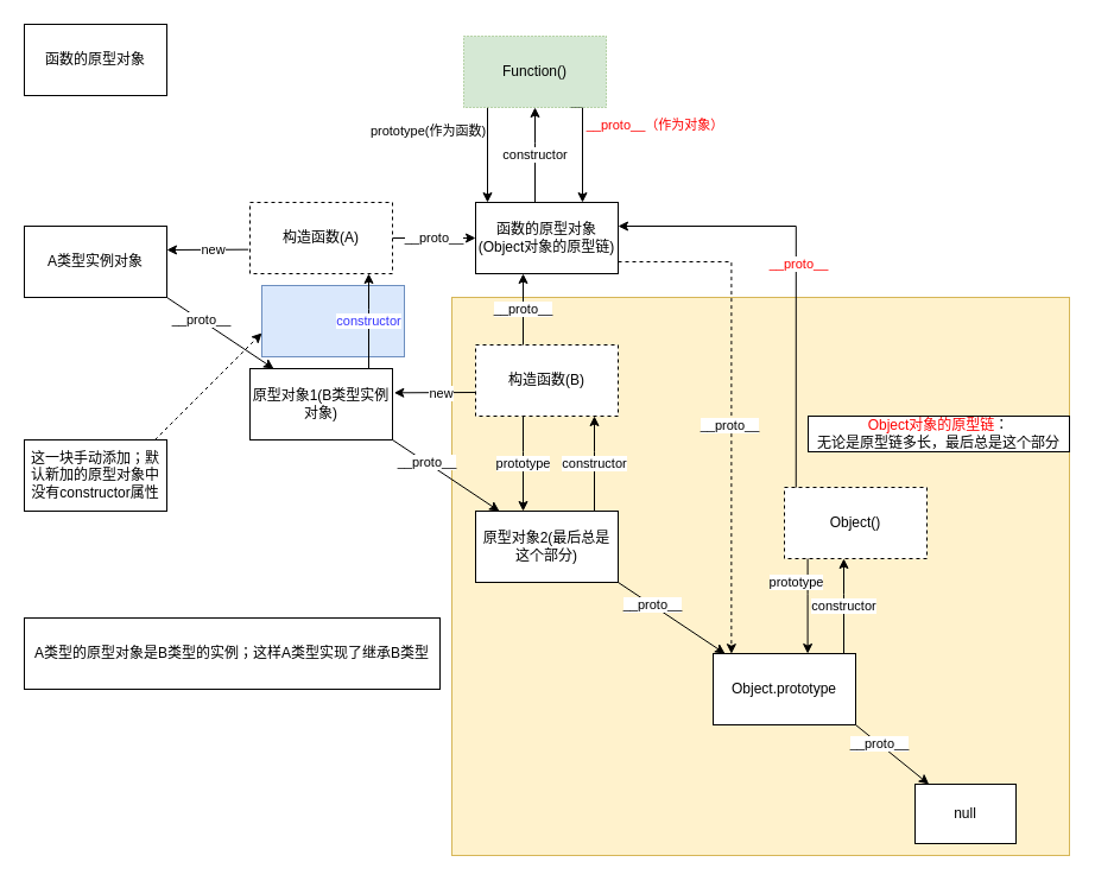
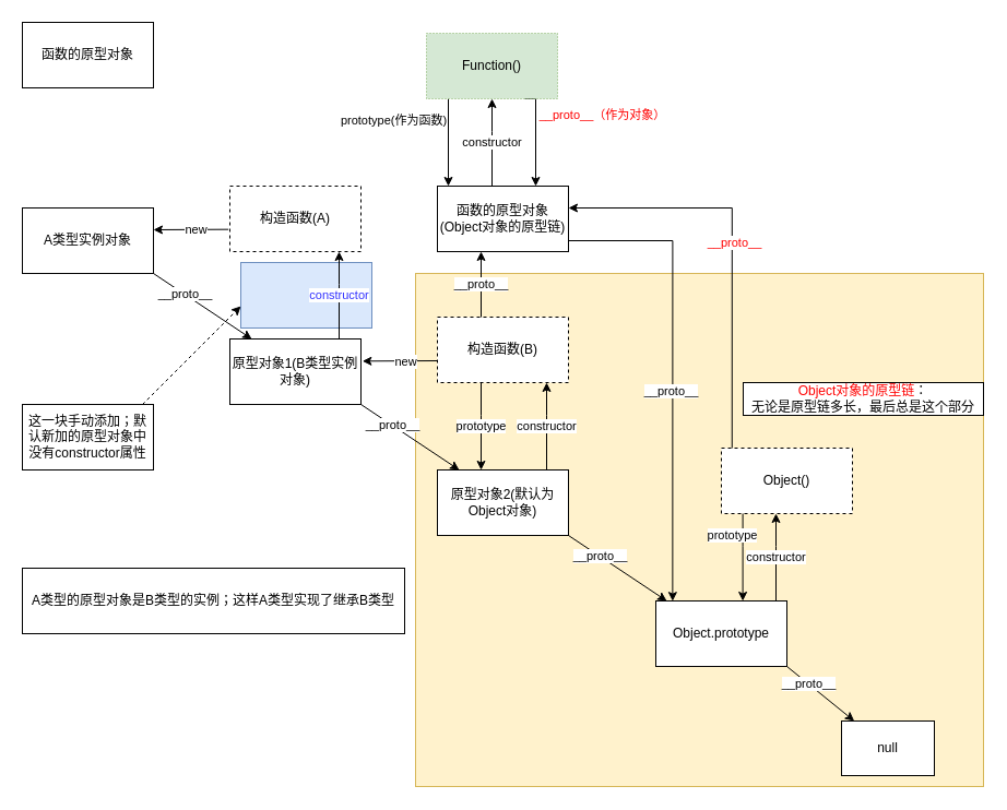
- <mxCell id="8" value="__proto__" style="edgeStyle=none;rounded=0;orthogonalLoop=1;jettySize=auto;html=1;startArrow=none;startFill=0;endArrow=classic;endFill=1;" parent="1" source="9" target="29" edge="1"><mxGeometry relative="1" as="geometry" /></mxCell>
- <mxCell id="27" style="edgeStyle=orthogonalEdgeStyle;rounded=0;orthogonalLoop=1;jettySize=auto;html=1;entryX=0.128;entryY=0.003;entryDx=0;entryDy=0;entryPerimeter=0;startArrow=none;startFill=0;endArrow=classic;endFill=1;dashed=1;" parent="1" source="29" target="19" edge="1"><mxGeometry relative="1" as="geometry"><Array as="points"><mxPoint x="615" y="220" /></Array></mxGeometry></mxCell>
+ <mxCell id="27" style="edgeStyle=orthogonalEdgeStyle;rounded=0;orthogonalLoop=1;jettySize=auto;html=1;entryX=0.128;entryY=0.003;entryDx=0;entryDy=0;entryPerimeter=0;startArrow=none;startFill=0;endArrow=classic;endFill=1;" parent="1" source="29" target="19" edge="1"><mxGeometry relative="1" as="geometry"><Array as="points"><mxPoint x="615" y="220" /></Array></mxGeometry></mxCell>
- <mxCell id="12" value="原型对象2(最后总是这个部分)" style="rounded=0;whiteSpace=wrap;html=1;fillColor=default;" parent="1" vertex="1"><mxGeometry x="400" y="430" width="120" height="60" as="geometry" /></mxCell>
+ <mxCell id="12" value="原型对象2(默认为Object对象)" style="rounded=0;whiteSpace=wrap;html=1;fillColor=default;" parent="1" vertex="1"><mxGeometry x="400" y="430" width="120" height="60" as="geometry" /></mxCell>
